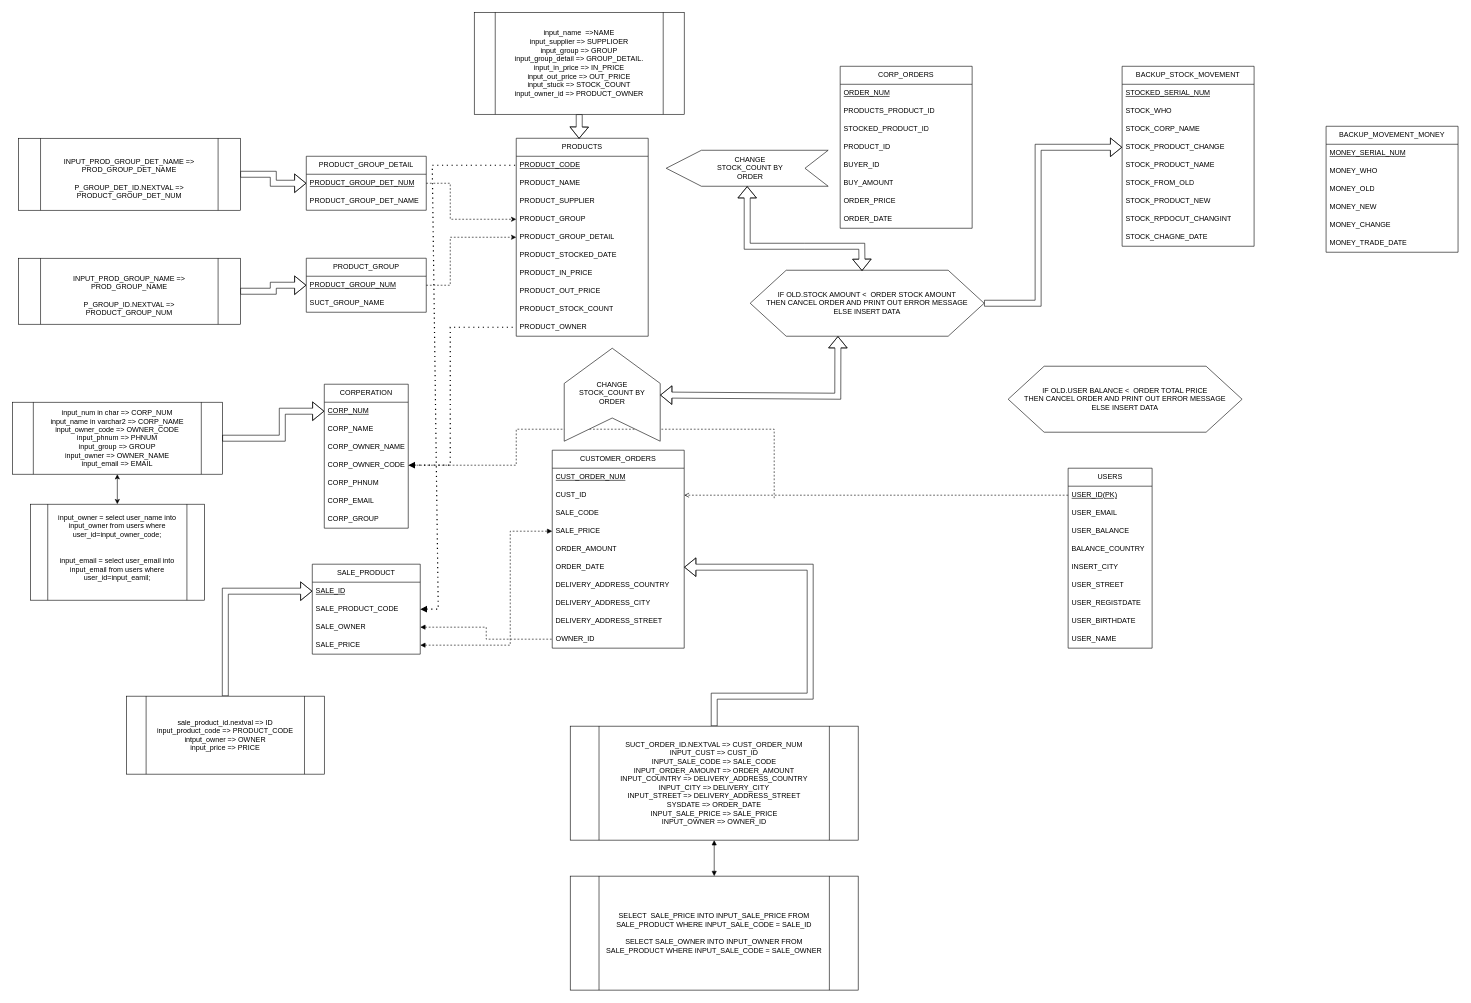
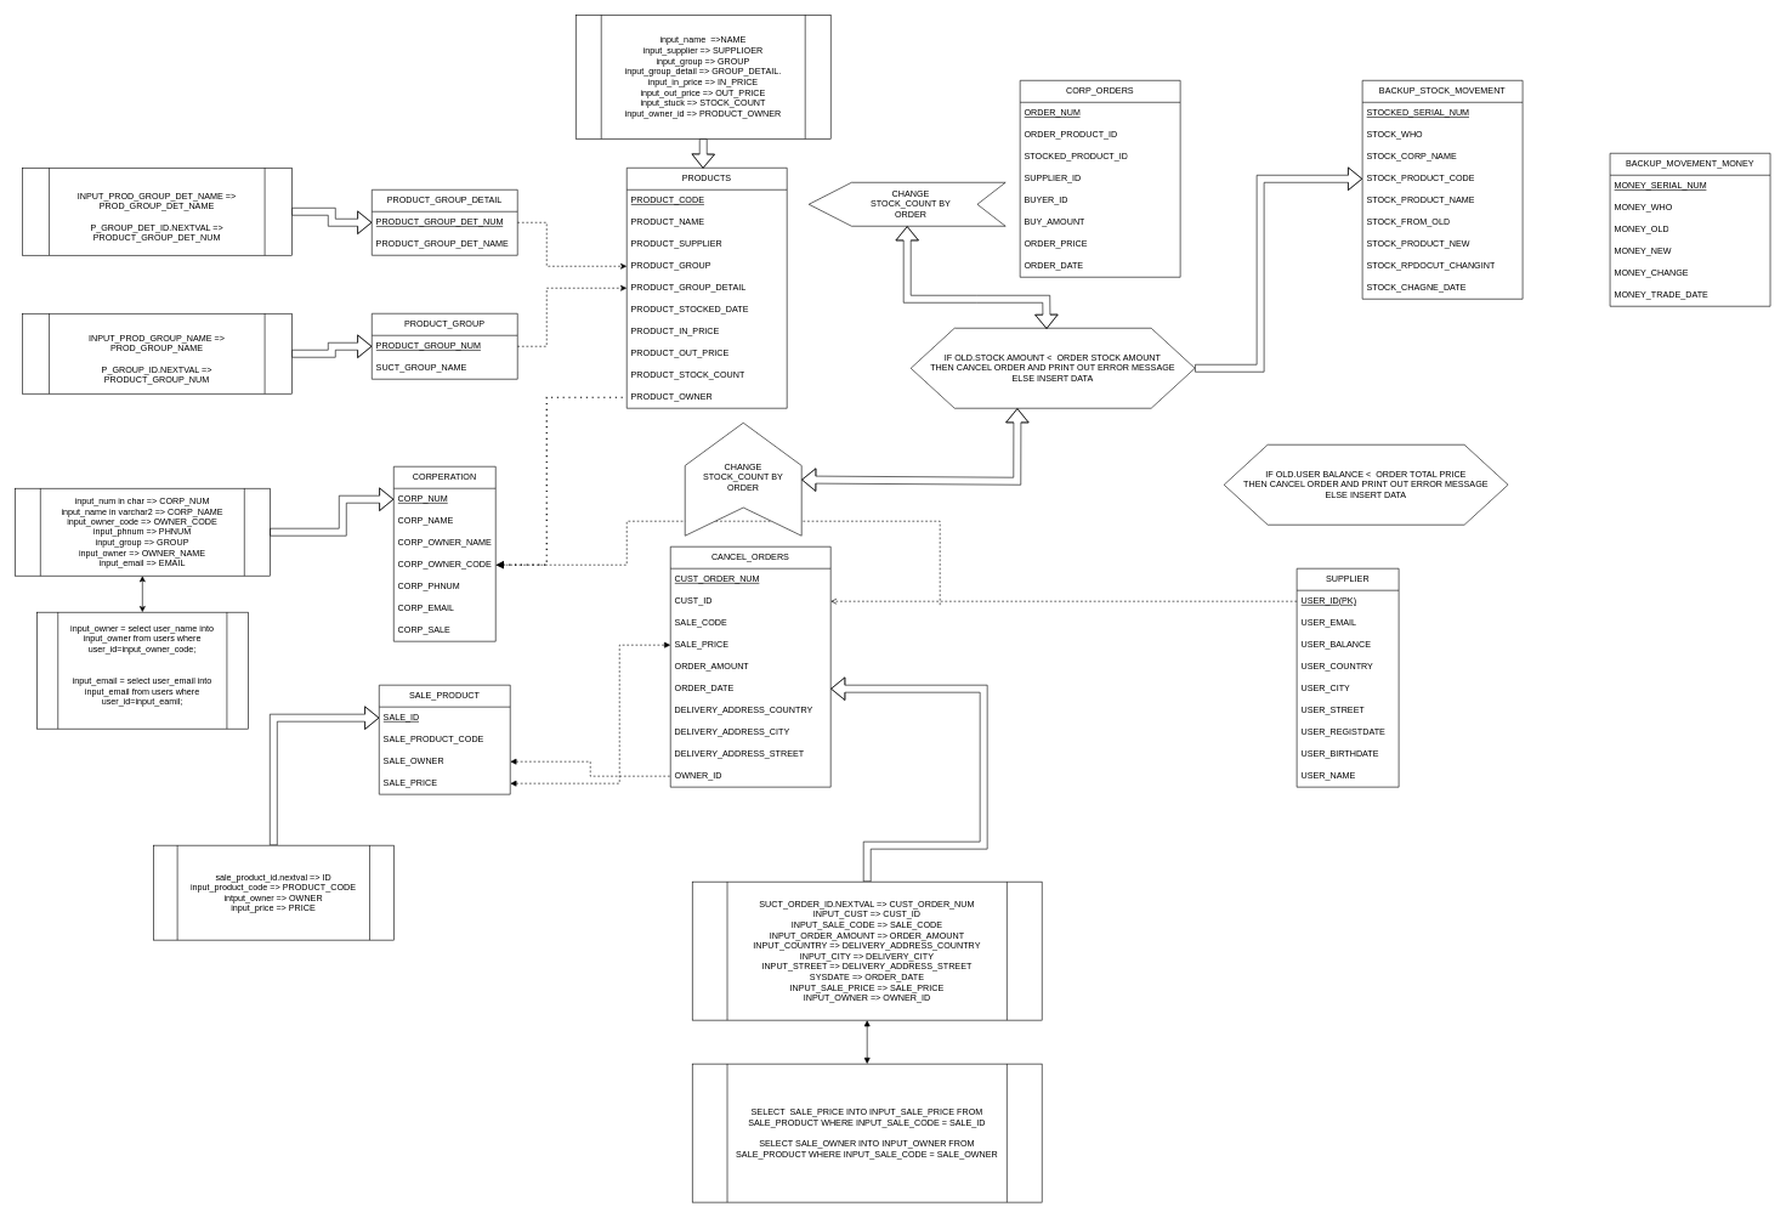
- <mxCell id="79" value="PRODUCTS_PRODUCT_ID" style="text;strokeColor=none;fillColor=none;align=left;verticalAlign=middle;spacingLeft=4;spacingRight=4;overflow=hidden;points=[[0,0.5],[1,0.5]];portConstraint=eastwest;rotatable=0;whiteSpace=wrap;html=1;" vertex="1" parent="77"><mxGeometry y="60" width="220" height="30" as="geometry" /></mxCell>
+ <mxCell id="79" value="ORDER_PRODUCT_ID" style="text;strokeColor=none;fillColor=none;align=left;verticalAlign=middle;spacingLeft=4;spacingRight=4;overflow=hidden;points=[[0,0.5],[1,0.5]];portConstraint=eastwest;rotatable=0;whiteSpace=wrap;html=1;" vertex="1" parent="77"><mxGeometry y="60" width="220" height="30" as="geometry" /></mxCell>
- <mxCell id="81" value="PRODUCT_ID" style="text;strokeColor=none;fillColor=none;align=left;verticalAlign=middle;spacingLeft=4;spacingRight=4;overflow=hidden;points=[[0,0.5],[1,0.5]];portConstraint=eastwest;rotatable=0;whiteSpace=wrap;html=1;" vertex="1" parent="77"><mxGeometry y="120" width="220" height="30" as="geometry" /></mxCell>
+ <mxCell id="81" value="SUPPLIER_ID" style="text;strokeColor=none;fillColor=none;align=left;verticalAlign=middle;spacingLeft=4;spacingRight=4;overflow=hidden;points=[[0,0.5],[1,0.5]];portConstraint=eastwest;rotatable=0;whiteSpace=wrap;html=1;" vertex="1" parent="77"><mxGeometry y="120" width="220" height="30" as="geometry" /></mxCell>
- <mxCell id="97" value="STOCK_PRODUCT_CHANGE" style="text;strokeColor=none;fillColor=none;align=left;verticalAlign=middle;spacingLeft=4;spacingRight=4;overflow=hidden;points=[[0,0.5],[1,0.5]];portConstraint=eastwest;rotatable=0;whiteSpace=wrap;html=1;" vertex="1" parent="93"><mxGeometry y="120" width="220" height="30" as="geometry" /></mxCell>
+ <mxCell id="97" value="STOCK_PRODUCT_CODE" style="text;strokeColor=none;fillColor=none;align=left;verticalAlign=middle;spacingLeft=4;spacingRight=4;overflow=hidden;points=[[0,0.5],[1,0.5]];portConstraint=eastwest;rotatable=0;whiteSpace=wrap;html=1;" vertex="1" parent="93"><mxGeometry y="120" width="220" height="30" as="geometry" /></mxCell>
- <mxCell id="68" value="" style="endArrow=none;dashed=1;html=1;dashPattern=1 3;strokeWidth=2;rounded=0;exitX=1;exitY=0.5;exitDx=0;exitDy=0;entryX=0;entryY=0.5;entryDx=0;entryDy=0;startArrow=block;startFill=1;" parent="1" source="50" target="38" edge="1"><mxGeometry width="50" height="50" relative="1" as="geometry"><mxPoint x="930" y="870" as="sourcePoint" /><mxPoint x="980" y="820" as="targetPoint" /><Array as="points"><mxPoint x="730" y="1015" /><mxPoint x="720" y="275" /></Array></mxGeometry></mxCell>
- <mxCell id="26" value="CUSTOMER_ORDERS" style="swimlane;fontStyle=0;childLayout=stackLayout;horizontal=1;startSize=30;horizontalStack=0;resizeParent=1;resizeParentMax=0;resizeLast=0;collapsible=1;marginBottom=0;whiteSpace=wrap;html=1;" parent="1" vertex="1"><mxGeometry x="920" y="750" width="220" height="330" as="geometry" /></mxCell>
+ <mxCell id="26" value="CANCEL_ORDERS" style="swimlane;fontStyle=0;childLayout=stackLayout;horizontal=1;startSize=30;horizontalStack=0;resizeParent=1;resizeParentMax=0;resizeLast=0;collapsible=1;marginBottom=0;whiteSpace=wrap;html=1;" parent="1" vertex="1"><mxGeometry x="920" y="750" width="220" height="330" as="geometry" /></mxCell>
- <mxCell id="2" value="USERS" style="swimlane;fontStyle=0;childLayout=stackLayout;horizontal=1;startSize=30;horizontalStack=0;resizeParent=1;resizeParentMax=0;resizeLast=0;collapsible=1;marginBottom=0;whiteSpace=wrap;html=1;" parent="1" vertex="1"><mxGeometry x="1780" y="780" width="140" height="300" as="geometry" /></mxCell>
+ <mxCell id="2" value="SUPPLIER" style="swimlane;fontStyle=0;childLayout=stackLayout;horizontal=1;startSize=30;horizontalStack=0;resizeParent=1;resizeParentMax=0;resizeLast=0;collapsible=1;marginBottom=0;whiteSpace=wrap;html=1;" parent="1" vertex="1"><mxGeometry x="1780" y="780" width="140" height="300" as="geometry" /></mxCell>
- <mxCell id="25" value="CORP_GROUP" style="text;strokeColor=none;fillColor=none;align=left;verticalAlign=middle;spacingLeft=4;spacingRight=4;overflow=hidden;points=[[0,0.5],[1,0.5]];portConstraint=eastwest;rotatable=0;whiteSpace=wrap;html=1;" parent="18" vertex="1"><mxGeometry y="210" width="140" height="30" as="geometry" /></mxCell>
+ <mxCell id="25" value="CORP_SALE" style="text;strokeColor=none;fillColor=none;align=left;verticalAlign=middle;spacingLeft=4;spacingRight=4;overflow=hidden;points=[[0,0.5],[1,0.5]];portConstraint=eastwest;rotatable=0;whiteSpace=wrap;html=1;" parent="18" vertex="1"><mxGeometry y="210" width="140" height="30" as="geometry" /></mxCell>
- <mxCell id="6" value="BALANCE_COUNTRY" style="text;strokeColor=none;fillColor=none;align=left;verticalAlign=middle;spacingLeft=4;spacingRight=4;overflow=hidden;points=[[0,0.5],[1,0.5]];portConstraint=eastwest;rotatable=0;whiteSpace=wrap;html=1;" parent="2" vertex="1"><mxGeometry y="120" width="140" height="30" as="geometry" /></mxCell>
+ <mxCell id="6" value="USER_COUNTRY" style="text;strokeColor=none;fillColor=none;align=left;verticalAlign=middle;spacingLeft=4;spacingRight=4;overflow=hidden;points=[[0,0.5],[1,0.5]];portConstraint=eastwest;rotatable=0;whiteSpace=wrap;html=1;" parent="2" vertex="1"><mxGeometry y="120" width="140" height="30" as="geometry" /></mxCell>
- <mxCell id="7" value="INSERT_CITY" style="text;strokeColor=none;fillColor=none;align=left;verticalAlign=middle;spacingLeft=4;spacingRight=4;overflow=hidden;points=[[0,0.5],[1,0.5]];portConstraint=eastwest;rotatable=0;whiteSpace=wrap;html=1;" parent="2" vertex="1"><mxGeometry y="150" width="140" height="30" as="geometry" /></mxCell>
+ <mxCell id="7" value="USER_CITY" style="text;strokeColor=none;fillColor=none;align=left;verticalAlign=middle;spacingLeft=4;spacingRight=4;overflow=hidden;points=[[0,0.5],[1,0.5]];portConstraint=eastwest;rotatable=0;whiteSpace=wrap;html=1;" parent="2" vertex="1"><mxGeometry y="150" width="140" height="30" as="geometry" /></mxCell>
